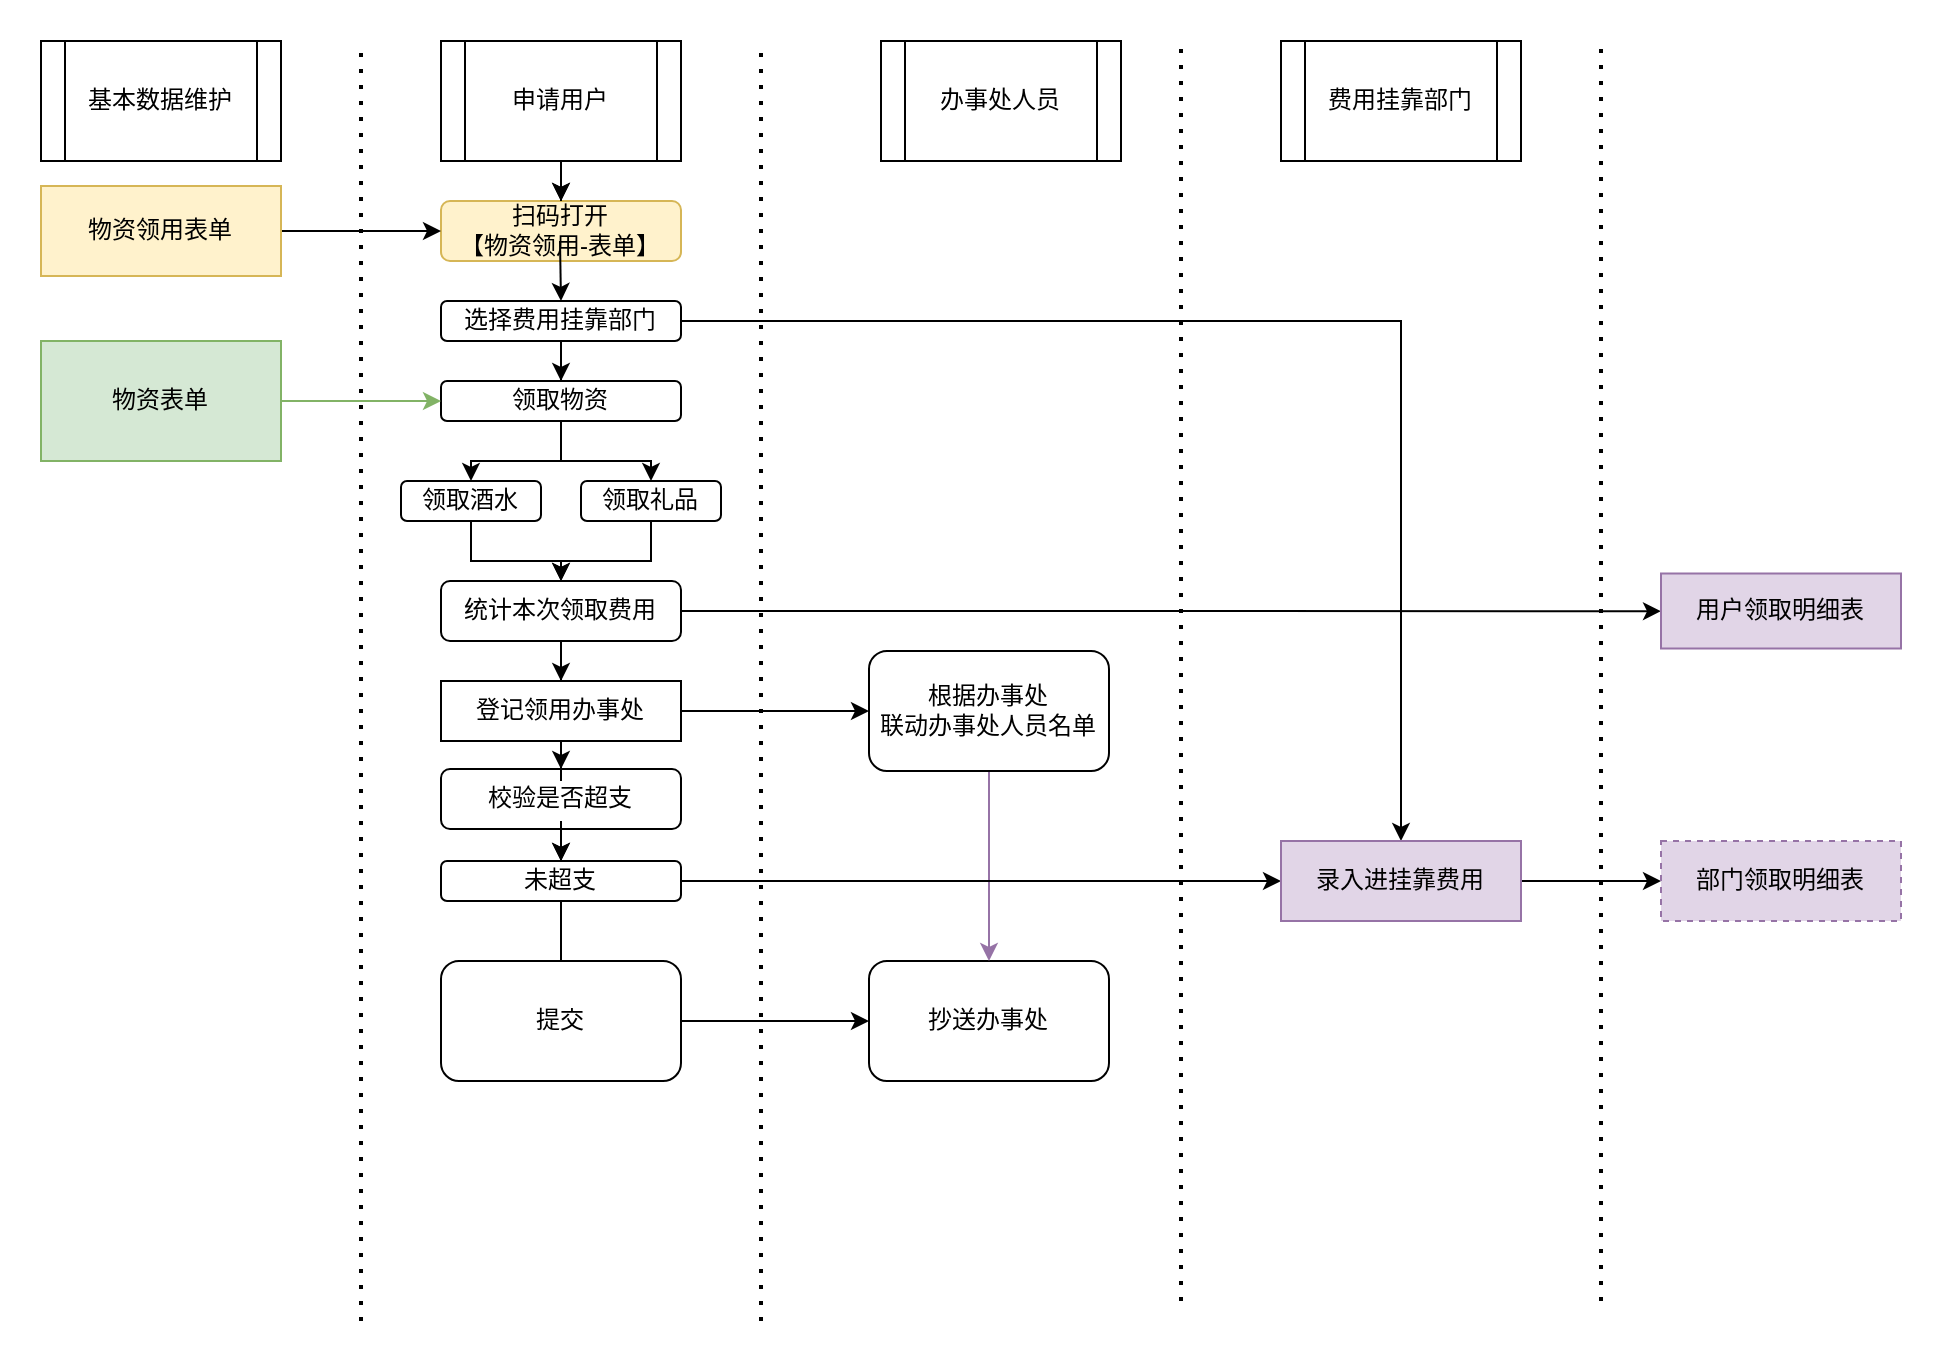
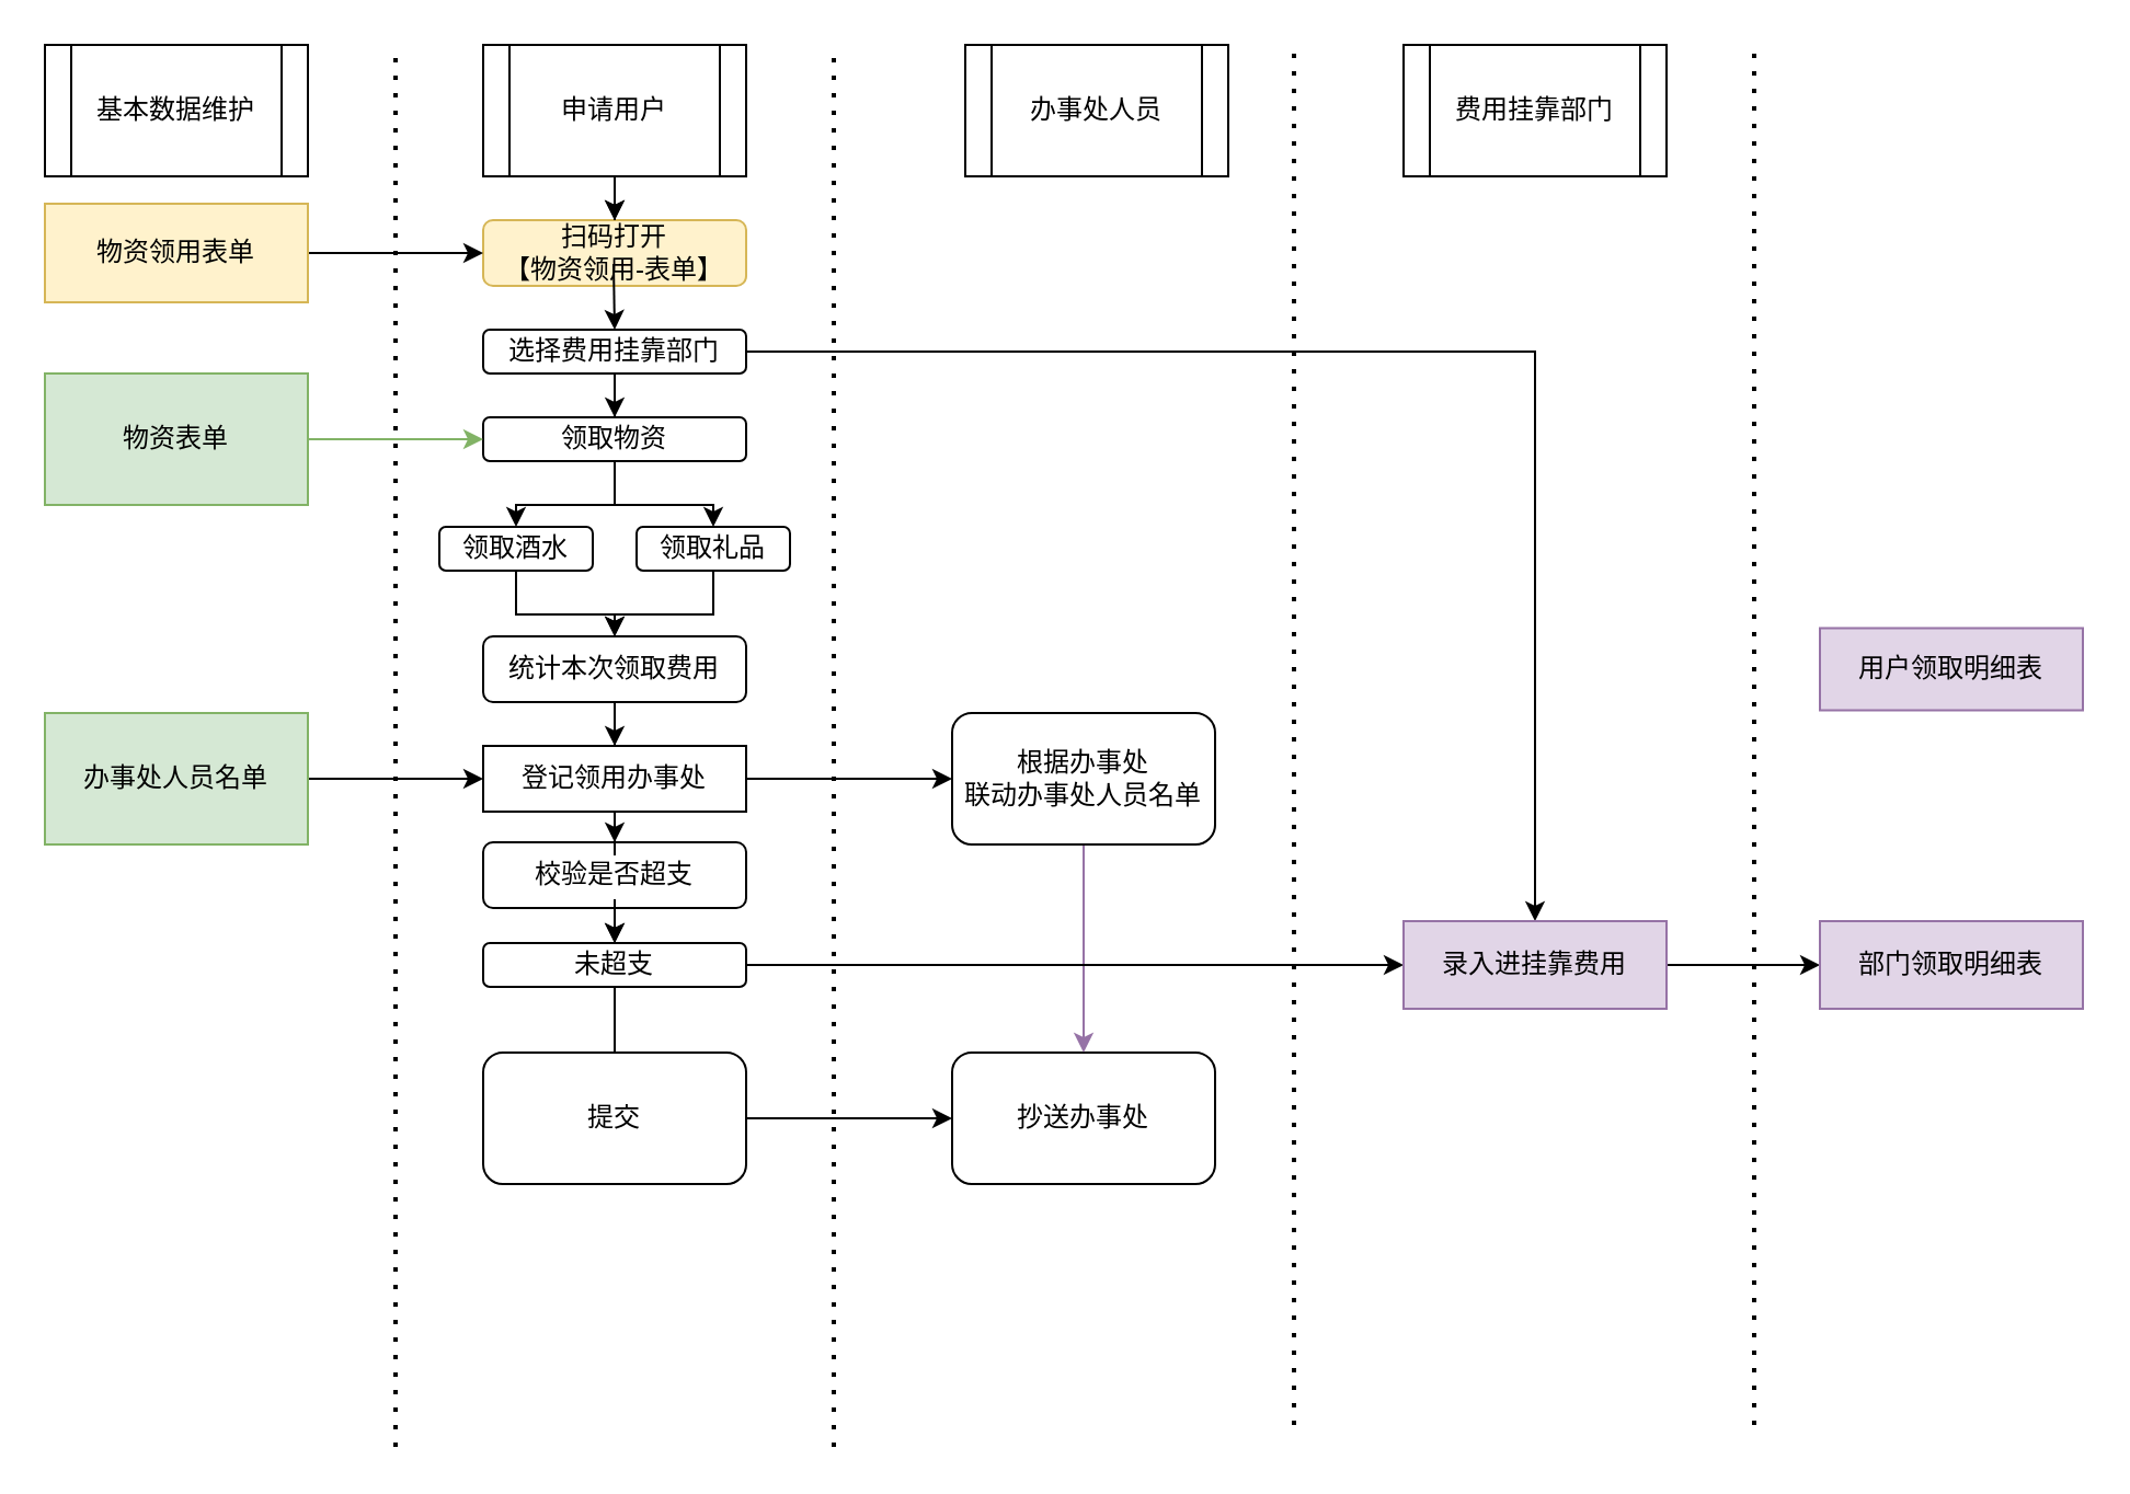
- <mxCell id="28" style="edgeStyle=orthogonalEdgeStyle;rounded=0;orthogonalLoop=1;jettySize=auto;html=1;" edge="1" parent="1" source="29" target="44"><mxGeometry relative="1" as="geometry" /></mxCell>
+ <mxCell id="41" value="办事处人员名单" style="rounded=0;whiteSpace=wrap;html=1;fillColor=#d5e8d4;strokeColor=#82b366;" vertex="1" parent="1"><mxGeometry x="20" y="325" width="120" height="60" as="geometry" /></mxCell>
+ <mxCell id="40" style="edgeStyle=orthogonalEdgeStyle;rounded=0;orthogonalLoop=1;jettySize=auto;html=1;entryX=0;entryY=0.5;entryDx=0;entryDy=0;" edge="1" parent="1" source="41" target="34"><mxGeometry relative="1" as="geometry" /></mxCell>
- <mxCell id="50" value="部门领取明细表" style="rounded=0;whiteSpace=wrap;html=1;fillColor=#e1d5e7;strokeColor=#9673a6;dashed=1;" vertex="1" parent="1"><mxGeometry x="830" y="420" width="120" height="40" as="geometry" /></mxCell>
+ <mxCell id="50" value="部门领取明细表" style="rounded=0;whiteSpace=wrap;html=1;fillColor=#e1d5e7;strokeColor=#9673a6;" vertex="1" parent="1"><mxGeometry x="830" y="420" width="120" height="40" as="geometry" /></mxCell>
